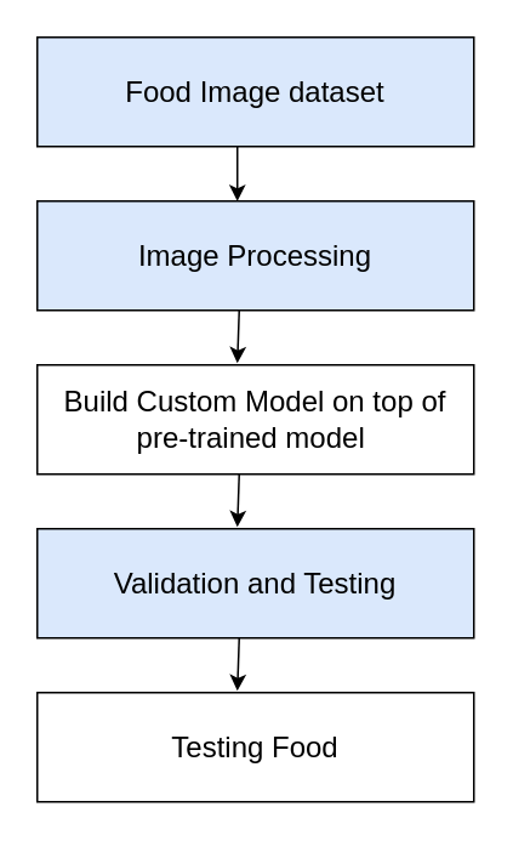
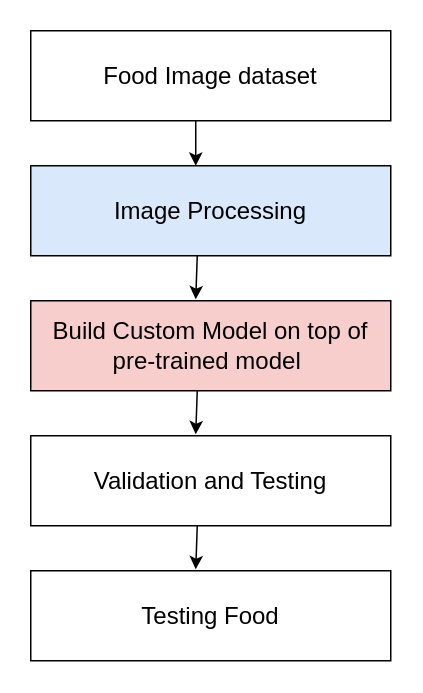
- <mxCell id="2" value="&lt;font style=&quot;font-size: 16px;&quot;&gt;Food Image dataset&lt;/font&gt;" style="rounded=0;whiteSpace=wrap;html=1;fillColor=#dae8fc;" vertex="1" parent="1"><mxGeometry x="20" y="20" width="240" height="60" as="geometry" /></mxCell>
+ <mxCell id="2" value="&lt;font style=&quot;font-size: 16px;&quot;&gt;Food Image dataset&lt;/font&gt;" style="rounded=0;whiteSpace=wrap;html=1;" vertex="1" parent="1"><mxGeometry x="20" y="20" width="240" height="60" as="geometry" /></mxCell>
- <mxCell id="6" value="&lt;span style=&quot;font-size: 16px;&quot;&gt;Build Custom Model on top of pre-trained model&amp;nbsp;&lt;/span&gt;" style="rounded=0;whiteSpace=wrap;html=1;" vertex="1" parent="1"><mxGeometry x="20" y="200" width="240" height="60" as="geometry" /></mxCell>
+ <mxCell id="6" value="&lt;span style=&quot;font-size: 16px;&quot;&gt;Build Custom Model on top of pre-trained model&amp;nbsp;&lt;/span&gt;" style="rounded=0;whiteSpace=wrap;html=1;fillColor=#f8cecc;" vertex="1" parent="1"><mxGeometry x="20" y="200" width="240" height="60" as="geometry" /></mxCell>
- <mxCell id="10" value="&lt;span style=&quot;font-size: 16px;&quot;&gt;Validation and Testing&lt;/span&gt;" style="rounded=0;whiteSpace=wrap;html=1;fillColor=#dae8fc;" vertex="1" parent="1"><mxGeometry x="20" y="290" width="240" height="60" as="geometry" /></mxCell>
+ <mxCell id="10" value="&lt;span style=&quot;font-size: 16px;&quot;&gt;Validation and Testing&lt;/span&gt;" style="rounded=0;whiteSpace=wrap;html=1;" vertex="1" parent="1"><mxGeometry x="20" y="290" width="240" height="60" as="geometry" /></mxCell>
